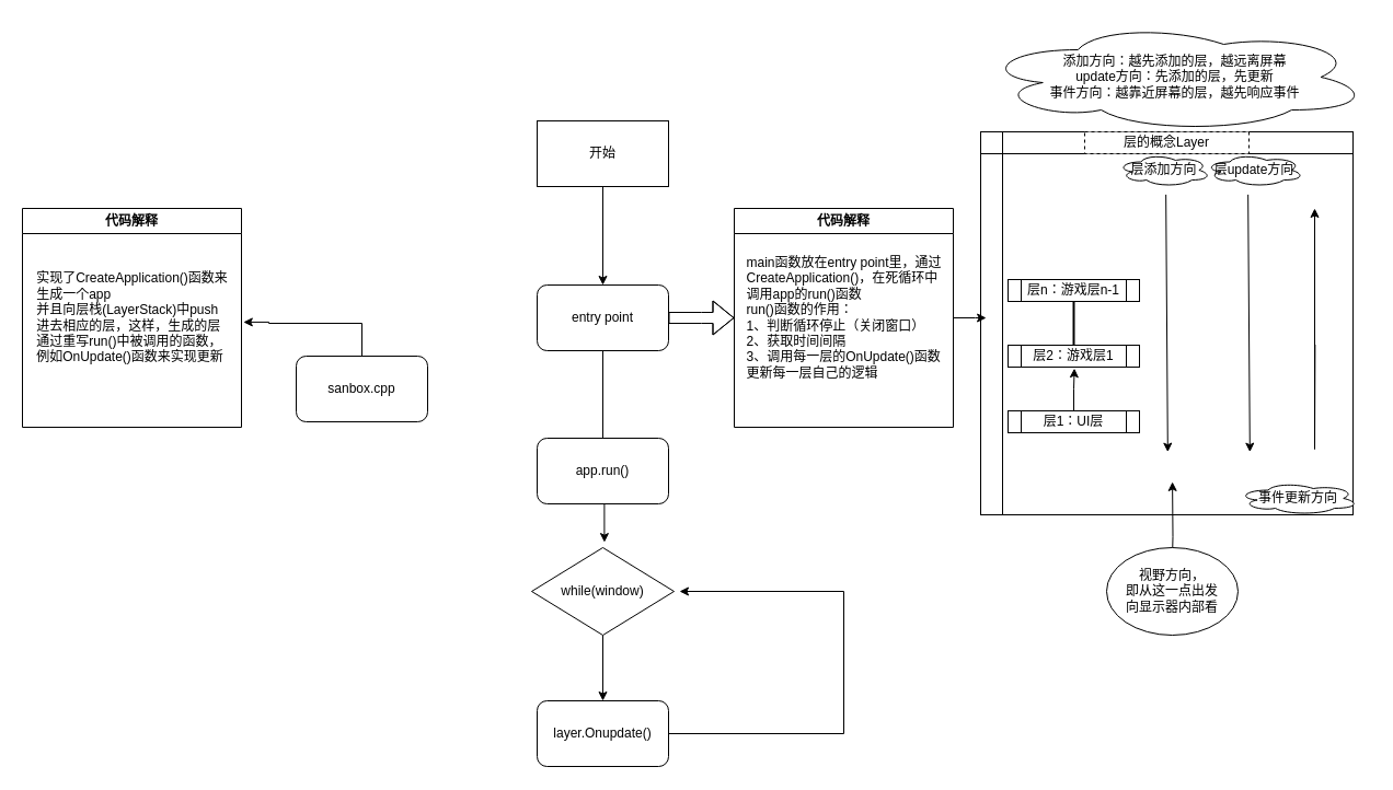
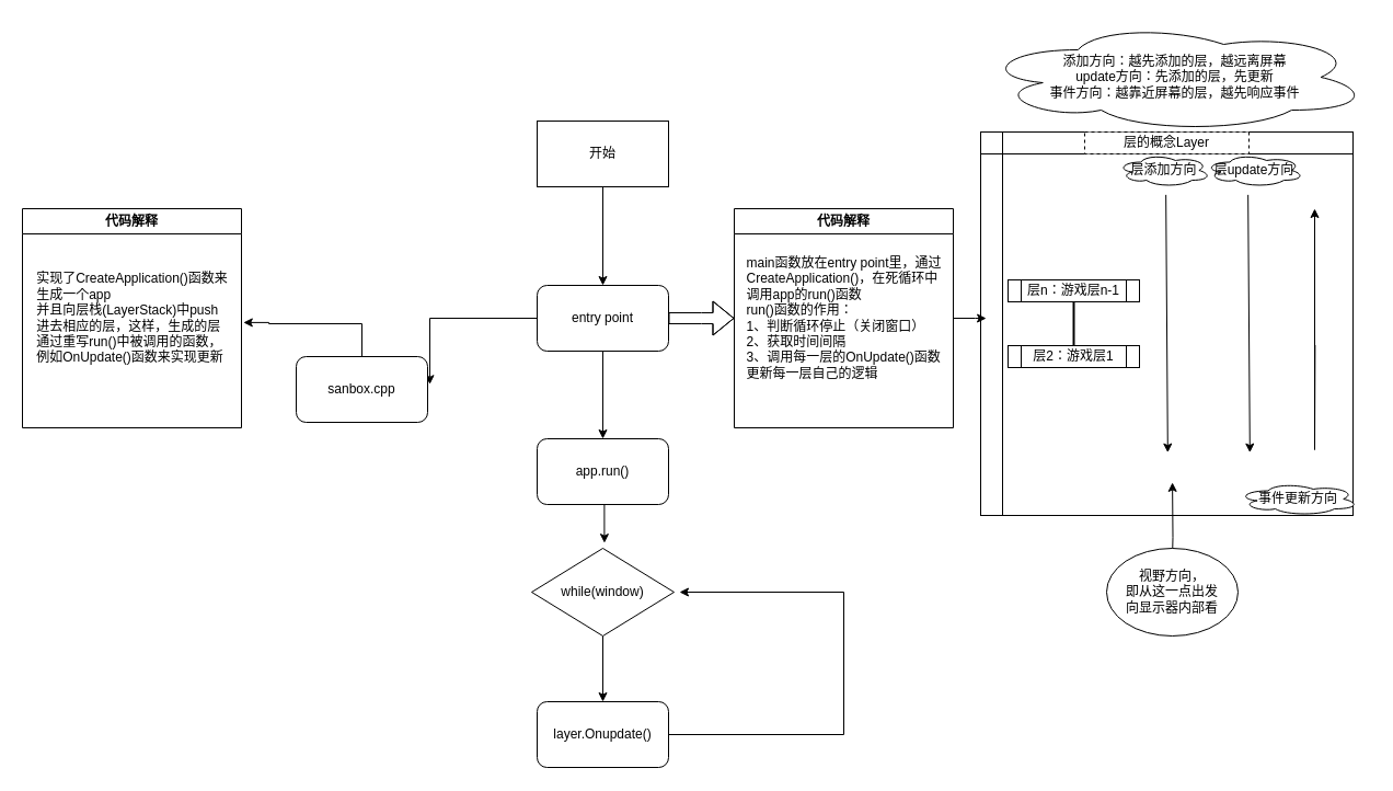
+ <mxCell id="5" style="edgeStyle=orthogonalEdgeStyle;rounded=0;orthogonalLoop=1;jettySize=auto;html=1;entryX=1.017;entryY=0.421;entryDx=0;entryDy=0;entryPerimeter=0;" edge="1" parent="1" source="7" target="27"><mxGeometry relative="1" as="geometry" /></mxCell>
- <mxCell id="14" style="edgeStyle=orthogonalEdgeStyle;rounded=0;orthogonalLoop=1;jettySize=auto;html=1;entryX=0.505;entryY=1.06;entryDx=0;entryDy=0;entryPerimeter=0;" edge="1" parent="1" source="15" target="16"><mxGeometry relative="1" as="geometry" /></mxCell>
- <mxCell id="15" value="层1：UI层" style="shape=process;whiteSpace=wrap;html=1;backgroundOutline=1;" vertex="1" parent="1"><mxGeometry x="920" y="375" width="120" height="20" as="geometry" /></mxCell>
- <mxCell id="6" style="edgeStyle=orthogonalEdgeStyle;rounded=0;orthogonalLoop=1;jettySize=auto;html=1;entryX=0.5;entryY=0;entryDx=0;entryDy=0;endArrow=none;" edge="1" parent="1" source="7" target="32"><mxGeometry relative="1" as="geometry" /></mxCell>
+ <mxCell id="6" style="edgeStyle=orthogonalEdgeStyle;rounded=0;orthogonalLoop=1;jettySize=auto;html=1;entryX=0.5;entryY=0;entryDx=0;entryDy=0;" edge="1" parent="1" source="7" target="32"><mxGeometry relative="1" as="geometry" /></mxCell>
